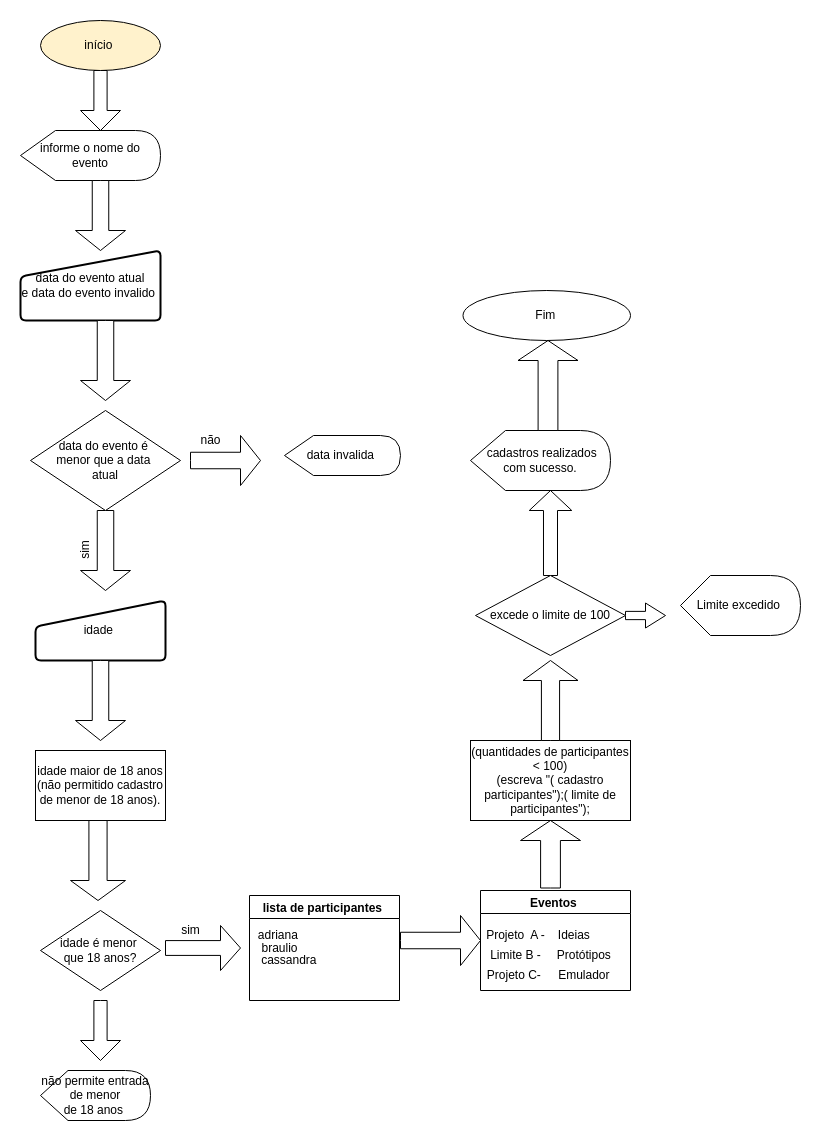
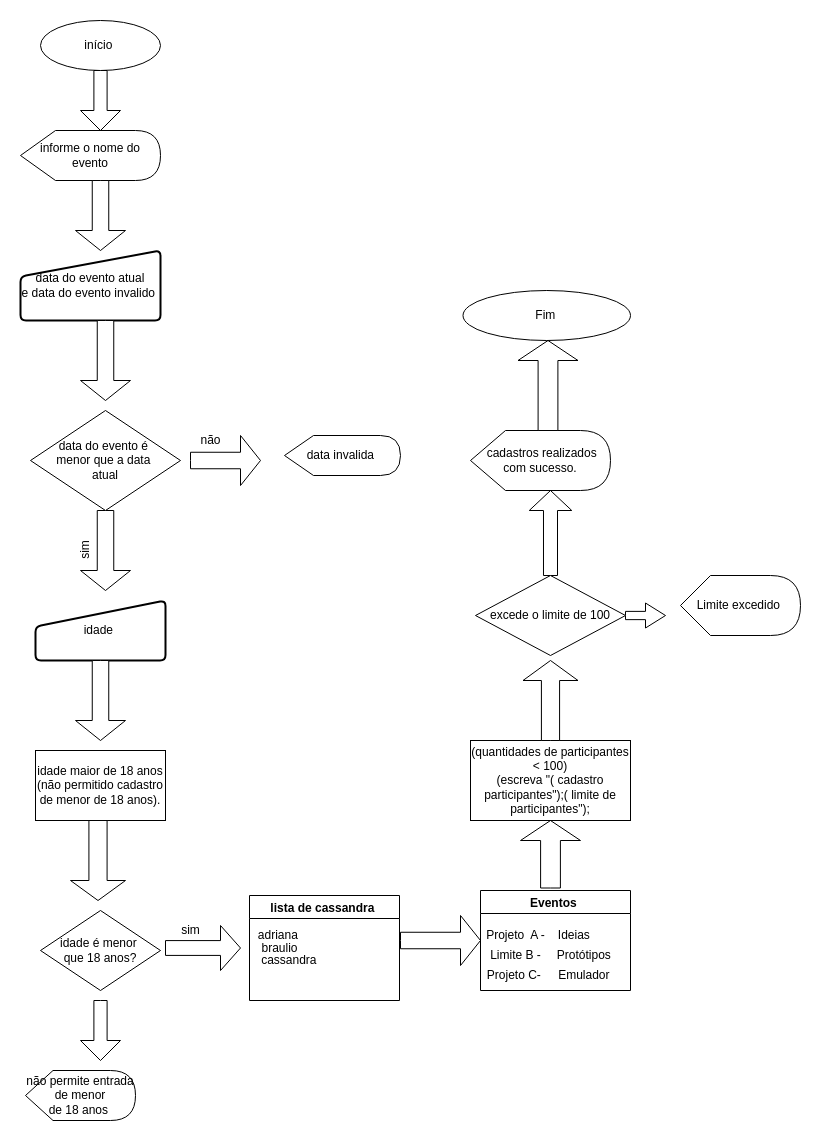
- <mxCell id="2" value="início&amp;nbsp;" style="ellipse;whiteSpace=wrap;html=1;fillColor=#fff2cc;" parent="1" vertex="1"><mxGeometry x="40" y="20" width="120" height="50" as="geometry" /></mxCell>
+ <mxCell id="2" value="início&amp;nbsp;" style="ellipse;whiteSpace=wrap;html=1;" parent="1" vertex="1"><mxGeometry x="40" y="20" width="120" height="50" as="geometry" /></mxCell>
- <mxCell id="23" value="lista de participantes " style="swimlane;" parent="1" vertex="1"><mxGeometry x="249" y="895" width="150" height="105" as="geometry" /></mxCell>
+ <mxCell id="23" value="lista de cassandra " style="swimlane;" parent="1" vertex="1"><mxGeometry x="249" y="895" width="150" height="105" as="geometry" /></mxCell>
- <mxCell id="22" value="não permite entrada de menor&lt;br&gt;de 18 anos&amp;nbsp;" style="shape=display;whiteSpace=wrap;html=1;" parent="1" vertex="1"><mxGeometry x="40" y="1070" width="110" height="50" as="geometry" /></mxCell>
+ <mxCell id="22" value="não permite entrada de menor&lt;br&gt;de 18 anos&amp;nbsp;" style="shape=display;whiteSpace=wrap;html=1;" parent="1" vertex="1"><mxGeometry x="25" y="1070" width="110" height="50" as="geometry" /></mxCell>
